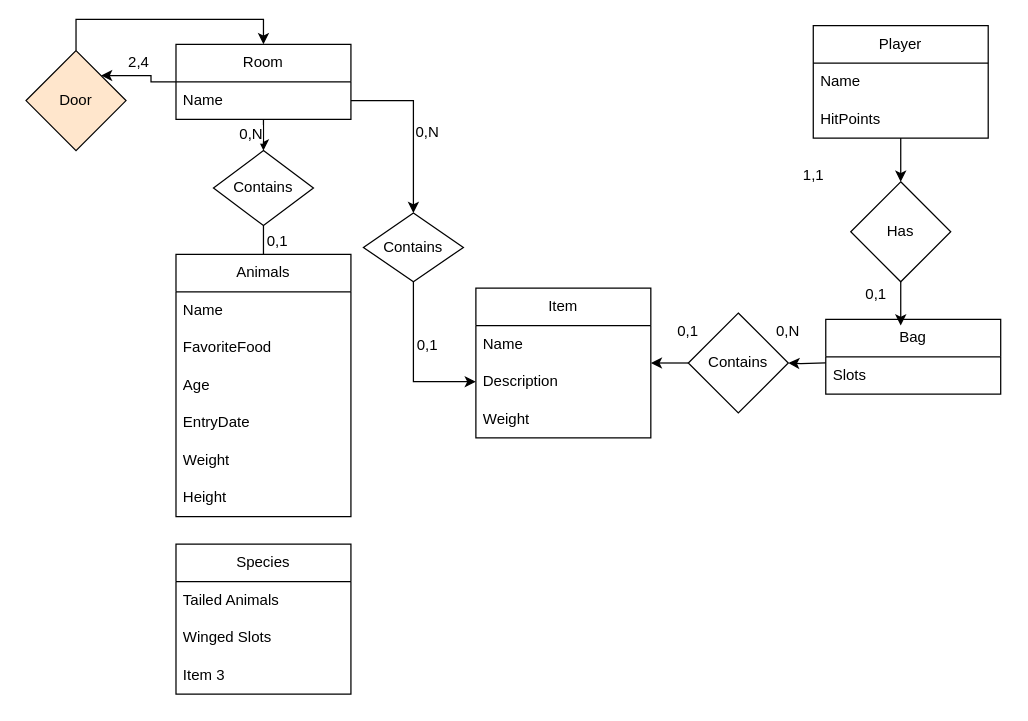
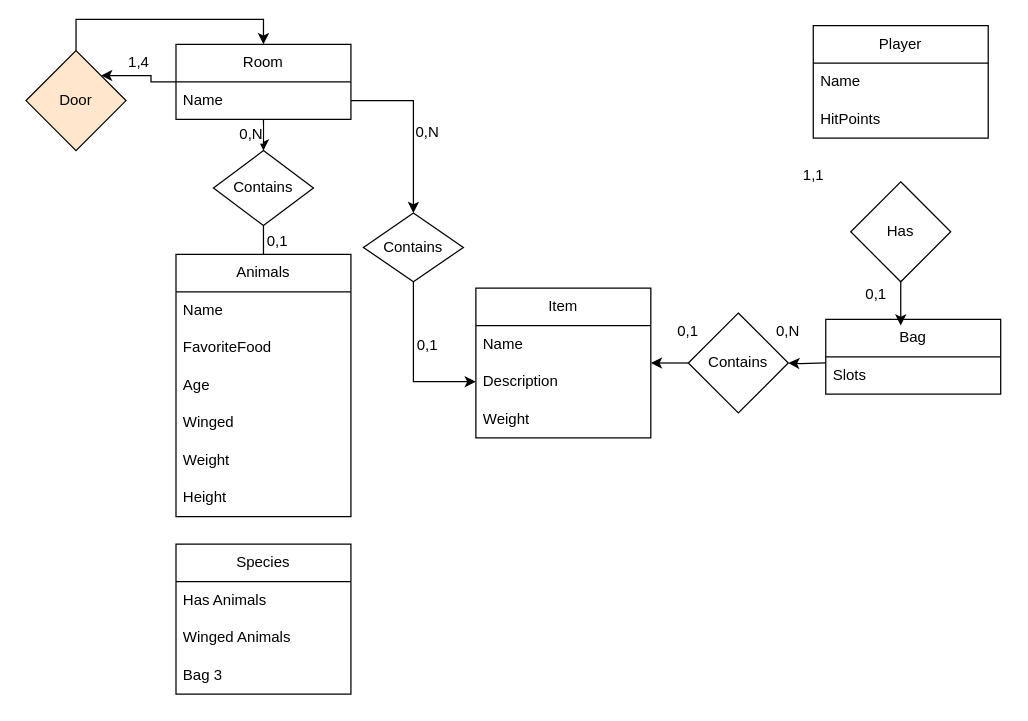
- <mxCell id="45" value="2,4" style="text;html=1;align=center;verticalAlign=middle;resizable=0;points=[];autosize=1;strokeColor=none;fillColor=none;" vertex="1" parent="1"><mxGeometry x="90" y="35" width="40" height="30" as="geometry" /></mxCell>
+ <mxCell id="45" value="1,4" style="text;html=1;align=center;verticalAlign=middle;resizable=0;points=[];autosize=1;strokeColor=none;fillColor=none;" vertex="1" parent="1"><mxGeometry x="90" y="35" width="40" height="30" as="geometry" /></mxCell>
- <mxCell id="7" value="" style="edgeStyle=orthogonalEdgeStyle;rounded=0;orthogonalLoop=1;jettySize=auto;html=1;fontFamily=Helvetica;fontSize=12;fontColor=default;" parent="1" source="3" target="9" edge="1"><mxGeometry relative="1" as="geometry"><mxPoint x="720" y="75" as="sourcePoint" /><mxPoint x="690" y="163" as="targetPoint" /></mxGeometry></mxCell>
- <mxCell id="36" value="EntryDate" style="text;strokeColor=none;fillColor=none;align=left;verticalAlign=middle;spacingLeft=4;spacingRight=4;overflow=hidden;points=[[0,0.5],[1,0.5]];portConstraint=eastwest;rotatable=0;whiteSpace=wrap;html=1;fontFamily=Helvetica;fontSize=12;fontColor=default;" parent="32" vertex="1"><mxGeometry y="120" width="140" height="30" as="geometry" /></mxCell>
+ <mxCell id="36" value="Winged" style="text;strokeColor=none;fillColor=none;align=left;verticalAlign=middle;spacingLeft=4;spacingRight=4;overflow=hidden;points=[[0,0.5],[1,0.5]];portConstraint=eastwest;rotatable=0;whiteSpace=wrap;html=1;fontFamily=Helvetica;fontSize=12;fontColor=default;" parent="32" vertex="1"><mxGeometry y="120" width="140" height="30" as="geometry" /></mxCell>
- <mxCell id="40" value="Tailed Animals" style="text;strokeColor=none;fillColor=none;align=left;verticalAlign=middle;spacingLeft=4;spacingRight=4;overflow=hidden;points=[[0,0.5],[1,0.5]];portConstraint=eastwest;rotatable=0;whiteSpace=wrap;html=1;" vertex="1" parent="39"><mxGeometry y="30" width="140" height="30" as="geometry" /></mxCell>
+ <mxCell id="40" value="Has Animals" style="text;strokeColor=none;fillColor=none;align=left;verticalAlign=middle;spacingLeft=4;spacingRight=4;overflow=hidden;points=[[0,0.5],[1,0.5]];portConstraint=eastwest;rotatable=0;whiteSpace=wrap;html=1;" vertex="1" parent="39"><mxGeometry y="30" width="140" height="30" as="geometry" /></mxCell>
- <mxCell id="41" value="Winged Slots" style="text;strokeColor=none;fillColor=none;align=left;verticalAlign=middle;spacingLeft=4;spacingRight=4;overflow=hidden;points=[[0,0.5],[1,0.5]];portConstraint=eastwest;rotatable=0;whiteSpace=wrap;html=1;" vertex="1" parent="39"><mxGeometry y="60" width="140" height="30" as="geometry" /></mxCell>
+ <mxCell id="41" value="Winged Animals" style="text;strokeColor=none;fillColor=none;align=left;verticalAlign=middle;spacingLeft=4;spacingRight=4;overflow=hidden;points=[[0,0.5],[1,0.5]];portConstraint=eastwest;rotatable=0;whiteSpace=wrap;html=1;" vertex="1" parent="39"><mxGeometry y="60" width="140" height="30" as="geometry" /></mxCell>
- <mxCell id="42" value="Item 3" style="text;strokeColor=none;fillColor=none;align=left;verticalAlign=middle;spacingLeft=4;spacingRight=4;overflow=hidden;points=[[0,0.5],[1,0.5]];portConstraint=eastwest;rotatable=0;whiteSpace=wrap;html=1;" vertex="1" parent="39"><mxGeometry y="90" width="140" height="30" as="geometry" /></mxCell>
+ <mxCell id="42" value="Bag 3" style="text;strokeColor=none;fillColor=none;align=left;verticalAlign=middle;spacingLeft=4;spacingRight=4;overflow=hidden;points=[[0,0.5],[1,0.5]];portConstraint=eastwest;rotatable=0;whiteSpace=wrap;html=1;" vertex="1" parent="39"><mxGeometry y="90" width="140" height="30" as="geometry" /></mxCell>
